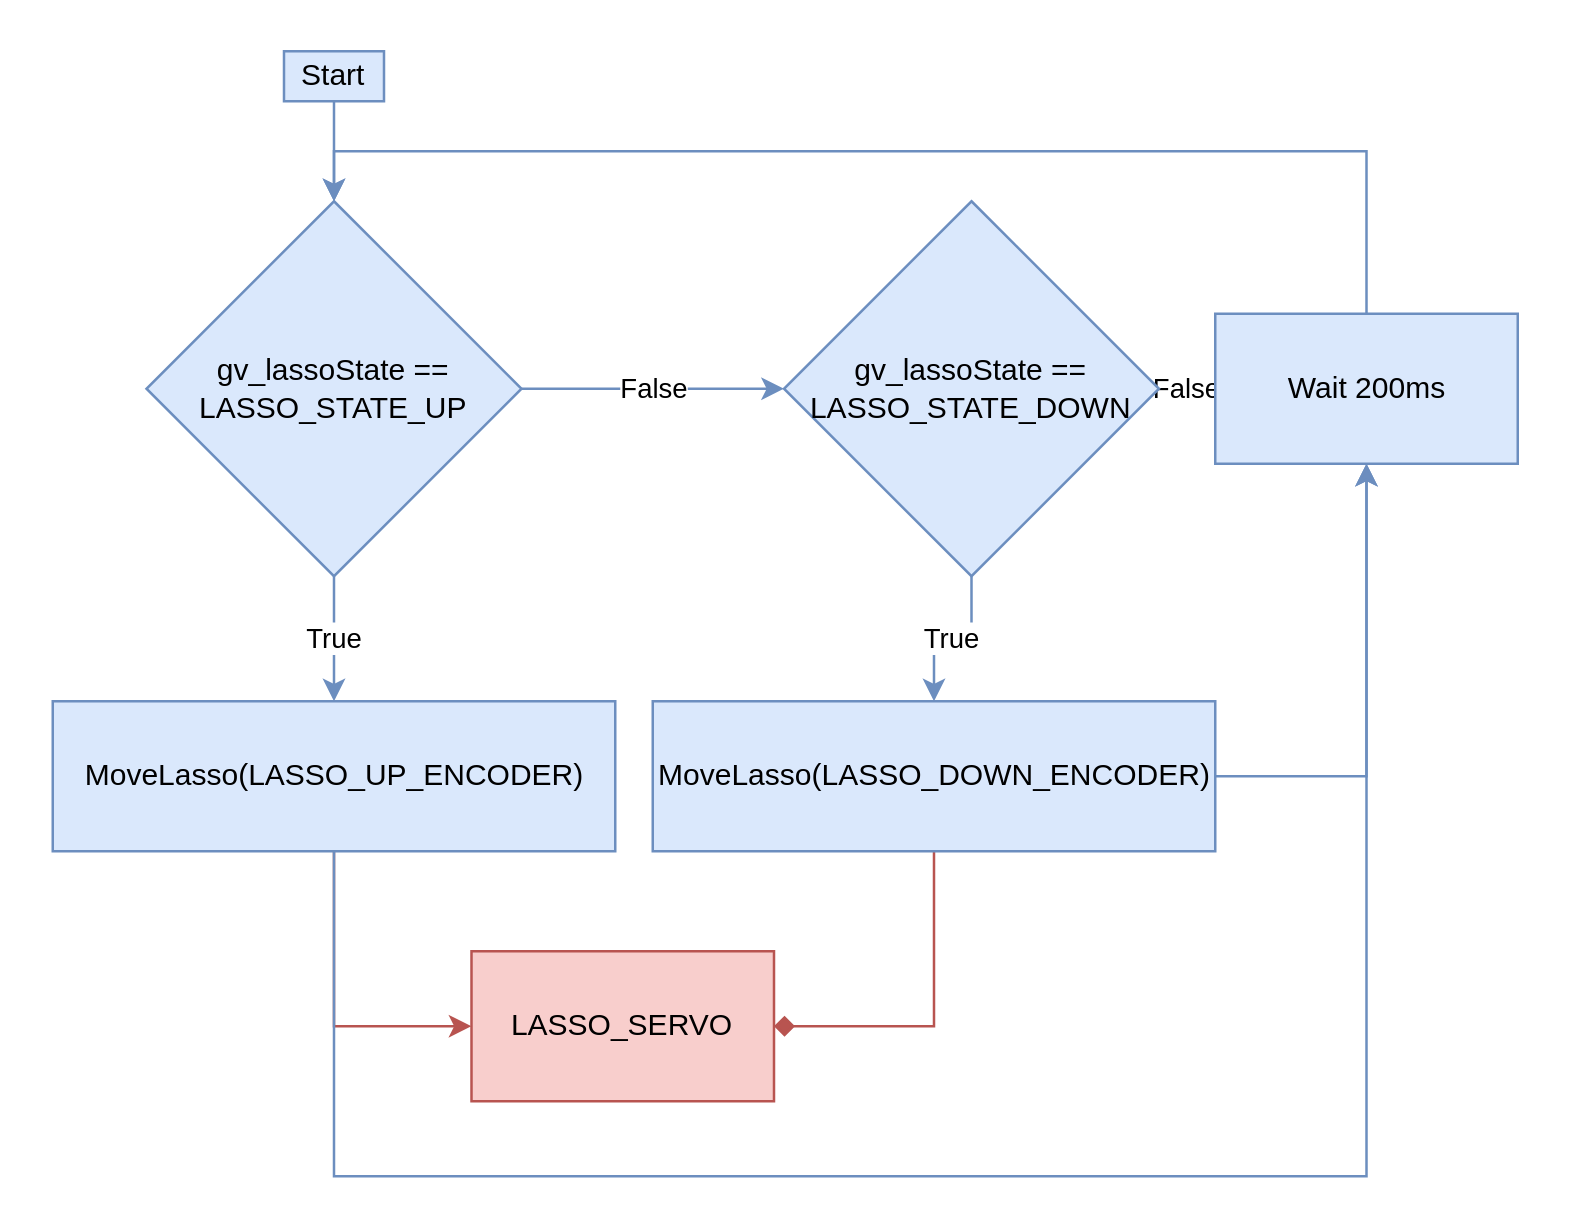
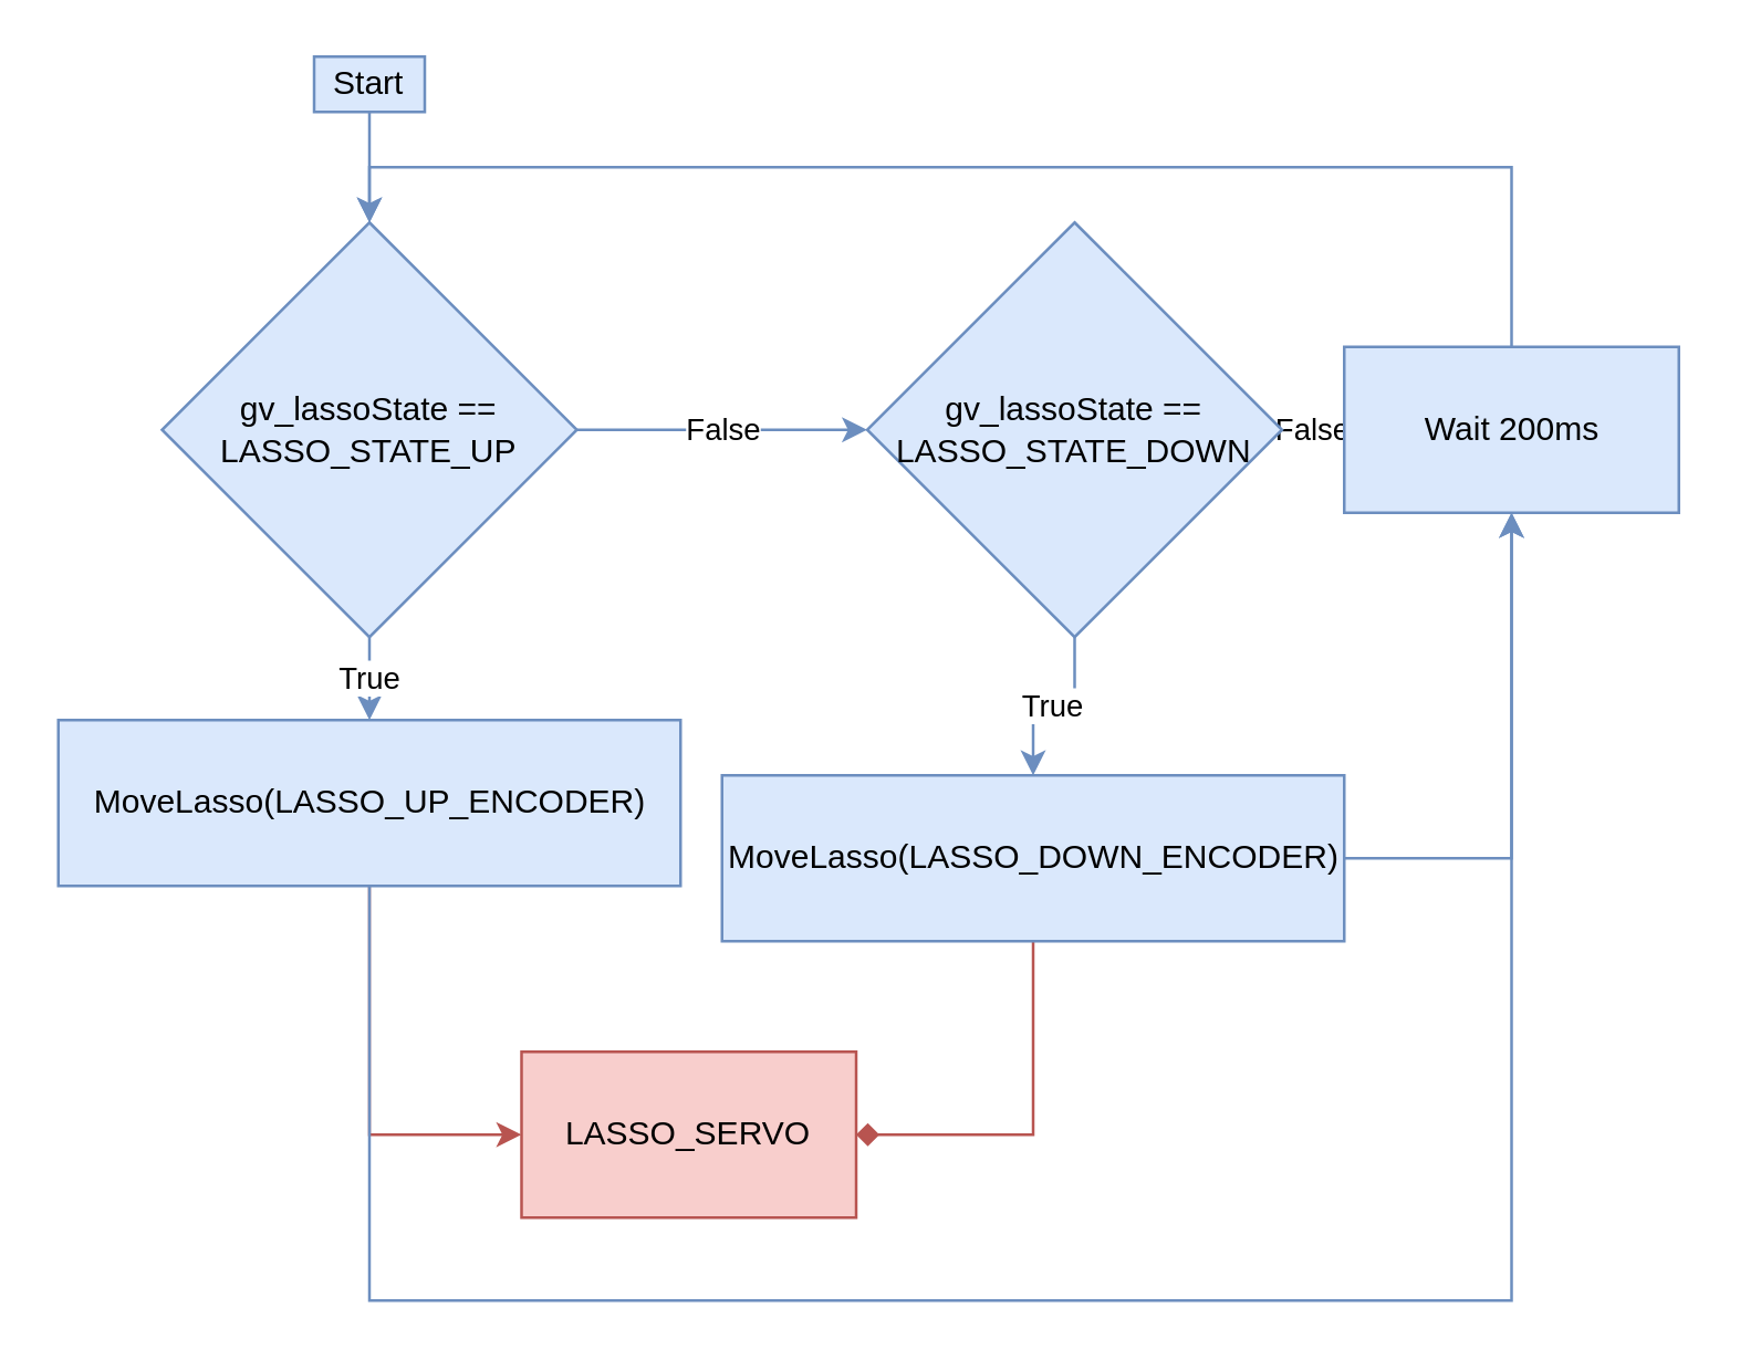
- <mxCell id="10" value="MoveLasso(LASSO_UP_ENCODER)" style="rounded=0;whiteSpace=wrap;html=1;fillColor=#dae8fc;strokeColor=#6c8ebf;" parent="1" vertex="1"><mxGeometry x="20.5" y="280" width="225" height="60" as="geometry" /></mxCell>
+ <mxCell id="10" value="MoveLasso(LASSO_UP_ENCODER)" style="rounded=0;whiteSpace=wrap;html=1;fillColor=#dae8fc;strokeColor=#6c8ebf;" parent="1" vertex="1"><mxGeometry x="20.5" y="260" width="225" height="60" as="geometry" /></mxCell>
